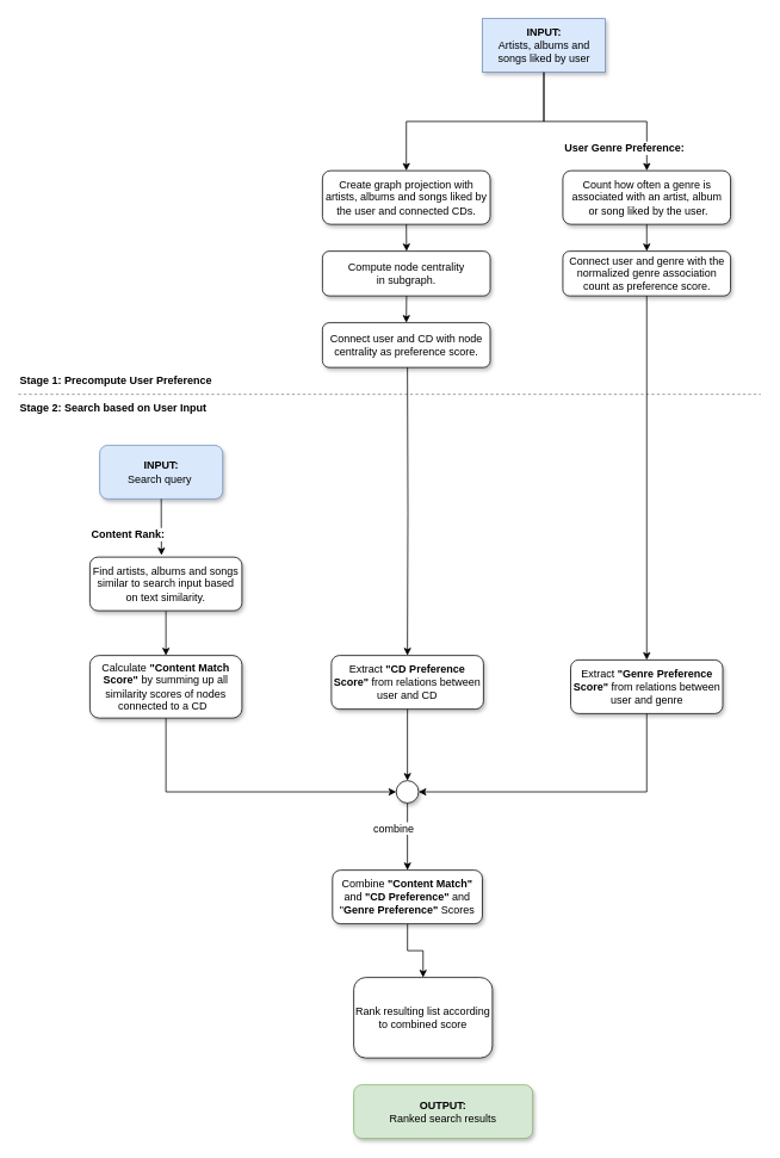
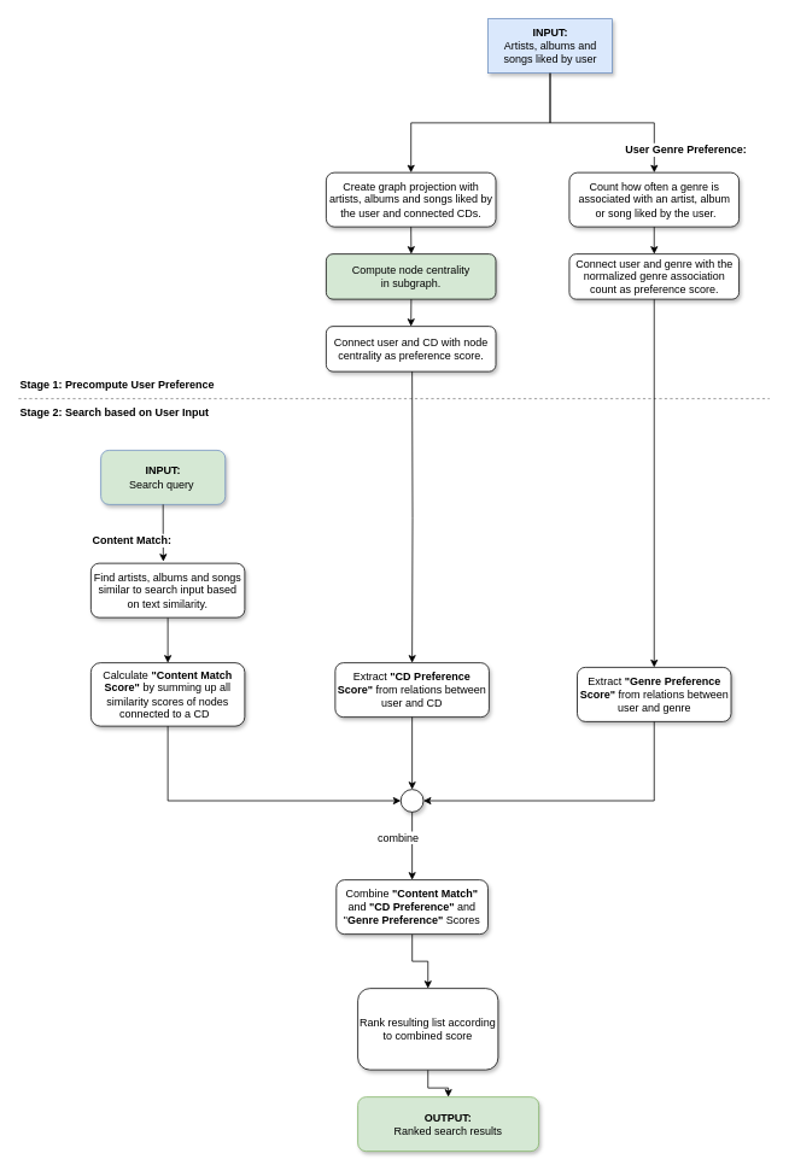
- <mxCell id="36" value="User Genre Preference:" style="text;html=1;strokeColor=none;fillColor=none;align=left;verticalAlign=middle;whiteSpace=wrap;rounded=0;fontStyle=1;labelBackgroundColor=#FFFFFF;" vertex="1" parent="1"><mxGeometry x="628.75" y="150" width="150" height="30" as="geometry" /></mxCell>
+ <mxCell id="36" value="User Genre Preference:" style="text;html=1;strokeColor=none;fillColor=none;align=left;verticalAlign=middle;whiteSpace=wrap;rounded=0;fontStyle=1;labelBackgroundColor=#FFFFFF;" vertex="1" parent="1"><mxGeometry x="688.75" y="150" width="150" height="30" as="geometry" /></mxCell>
- <mxCell id="16" value="Compute node centrality &lt;br&gt;in subgraph." style="rounded=1;whiteSpace=wrap;html=1;shadow=1;" vertex="1" parent="1"><mxGeometry x="360" y="280" width="187.5" height="50" as="geometry" /></mxCell>
+ <mxCell id="16" value="Compute node centrality &lt;br&gt;in subgraph." style="rounded=1;whiteSpace=wrap;html=1;shadow=1;fillColor=#d5e8d4;" vertex="1" parent="1"><mxGeometry x="360" y="280" width="187.5" height="50" as="geometry" /></mxCell>
- <mxCell id="37" value="&lt;b&gt;INPUT:&lt;/b&gt;&lt;br&gt;Search query&amp;nbsp;" style="rounded=1;whiteSpace=wrap;html=1;shadow=1;fillColor=#dae8fc;strokeColor=#6c8ebf;" vertex="1" parent="1"><mxGeometry x="111" y="497" width="137.5" height="60" as="geometry" /></mxCell>
+ <mxCell id="37" value="&lt;b&gt;INPUT:&lt;/b&gt;&lt;br&gt;Search query&amp;nbsp;" style="rounded=1;whiteSpace=wrap;html=1;shadow=1;fillColor=#d5e8d4;strokeColor=#6c8ebf;" vertex="1" parent="1"><mxGeometry x="111" y="497" width="137.5" height="60" as="geometry" /></mxCell>
- <mxCell id="39" value="Content Rank:" style="text;html=1;strokeColor=none;fillColor=none;align=left;verticalAlign=middle;whiteSpace=wrap;rounded=0;fontStyle=1;labelBackgroundColor=#FFFFFF;" parent="1" vertex="1"><mxGeometry x="100" y="582" width="100" height="30" as="geometry" /></mxCell>
+ <mxCell id="39" value="Content Match:" style="text;html=1;strokeColor=none;fillColor=none;align=left;verticalAlign=middle;whiteSpace=wrap;rounded=0;fontStyle=1;labelBackgroundColor=#FFFFFF;" parent="1" vertex="1"><mxGeometry x="100" y="582" width="100" height="30" as="geometry" /></mxCell>
+ <mxCell id="5" style="edgeStyle=orthogonalEdgeStyle;rounded=0;orthogonalLoop=1;jettySize=auto;html=1;" parent="1" source="6" target="10" edge="1"><mxGeometry relative="1" as="geometry" /></mxCell>
